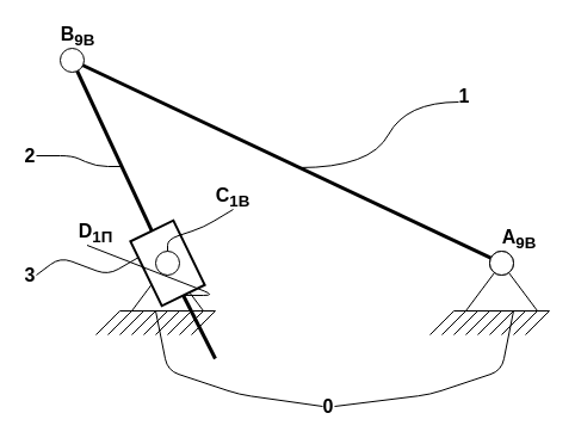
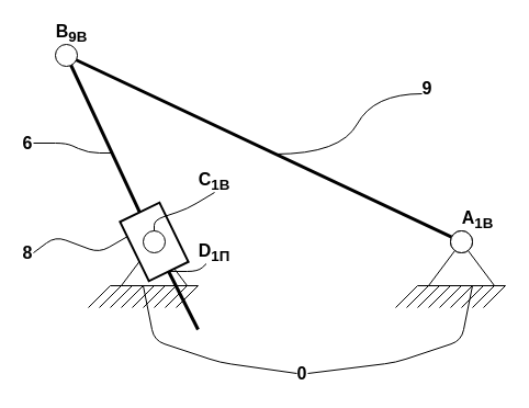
- <mxCell id="35" value="&lt;b&gt;&lt;font style=&quot;font-size: 16px&quot;&gt;1&lt;/font&gt;&lt;/b&gt;" style="text;html=1;strokeColor=none;fillColor=none;align=center;verticalAlign=middle;whiteSpace=wrap;rounded=0;glass=0;" vertex="1" parent="1"><mxGeometry x="384" y="70" width="10" height="20" as="geometry" /></mxCell>
+ <mxCell id="35" value="&lt;b&gt;&lt;font style=&quot;font-size: 16px&quot;&gt;9&lt;/font&gt;&lt;/b&gt;" style="text;html=1;strokeColor=none;fillColor=none;align=center;verticalAlign=middle;whiteSpace=wrap;rounded=0;glass=0;" vertex="1" parent="1"><mxGeometry x="384" y="70" width="10" height="20" as="geometry" /></mxCell>
- <mxCell id="37" value="&lt;b&gt;&lt;font style=&quot;font-size: 16px&quot;&gt;2&lt;/font&gt;&lt;/b&gt;" style="text;html=1;strokeColor=none;fillColor=none;align=center;verticalAlign=middle;whiteSpace=wrap;rounded=0;glass=0;" vertex="1" parent="1"><mxGeometry x="20" y="120" width="10" height="20" as="geometry" /></mxCell>
+ <mxCell id="37" value="&lt;b&gt;&lt;font style=&quot;font-size: 16px&quot;&gt;6&lt;/font&gt;&lt;/b&gt;" style="text;html=1;strokeColor=none;fillColor=none;align=center;verticalAlign=middle;whiteSpace=wrap;rounded=0;glass=0;" vertex="1" parent="1"><mxGeometry x="20" y="120" width="10" height="20" as="geometry" /></mxCell>
- <mxCell id="47" value="&lt;b&gt;&lt;font style=&quot;font-size: 16px&quot;&gt;D&lt;sub&gt;1П&lt;/sub&gt;&lt;/font&gt;&lt;/b&gt;" style="text;html=1;strokeColor=none;fillColor=none;align=center;verticalAlign=middle;whiteSpace=wrap;rounded=0;glass=0;" vertex="1" parent="1"><mxGeometry x="65" y="185" width="30" height="20" as="geometry" /></mxCell>
+ <mxCell id="47" value="&lt;b&gt;&lt;font style=&quot;font-size: 16px&quot;&gt;D&lt;sub&gt;1П&lt;/sub&gt;&lt;/font&gt;&lt;/b&gt;" style="text;html=1;strokeColor=none;fillColor=none;align=center;verticalAlign=middle;whiteSpace=wrap;rounded=0;glass=0;" vertex="1" parent="1"><mxGeometry x="180" y="220" width="30" height="20" as="geometry" /></mxCell>
- <mxCell id="45" value="&lt;b&gt;&lt;font style=&quot;font-size: 16px&quot;&gt;A&lt;sub&gt;9B&lt;/sub&gt;&lt;/font&gt;&lt;/b&gt;" style="text;html=1;strokeColor=none;fillColor=none;align=center;verticalAlign=middle;whiteSpace=wrap;rounded=0;glass=0;" vertex="1" parent="1"><mxGeometry x="420" y="190" width="30" height="20" as="geometry" /></mxCell>
+ <mxCell id="45" value="&lt;b&gt;&lt;font style=&quot;font-size: 16px&quot;&gt;A&lt;sub&gt;1B&lt;/sub&gt;&lt;/font&gt;&lt;/b&gt;" style="text;html=1;strokeColor=none;fillColor=none;align=center;verticalAlign=middle;whiteSpace=wrap;rounded=0;glass=0;" vertex="1" parent="1"><mxGeometry x="420" y="190" width="30" height="20" as="geometry" /></mxCell>
- <mxCell id="39" value="&lt;b&gt;&lt;font style=&quot;font-size: 16px&quot;&gt;3&lt;/font&gt;&lt;/b&gt;" style="text;html=1;strokeColor=none;fillColor=none;align=center;verticalAlign=middle;whiteSpace=wrap;rounded=0;glass=0;" vertex="1" parent="1"><mxGeometry x="20" y="220" width="10" height="20" as="geometry" /></mxCell>
+ <mxCell id="39" value="&lt;b&gt;&lt;font style=&quot;font-size: 16px&quot;&gt;8&lt;/font&gt;&lt;/b&gt;" style="text;html=1;strokeColor=none;fillColor=none;align=center;verticalAlign=middle;whiteSpace=wrap;rounded=0;glass=0;" vertex="1" parent="1"><mxGeometry x="20" y="220" width="10" height="20" as="geometry" /></mxCell>
